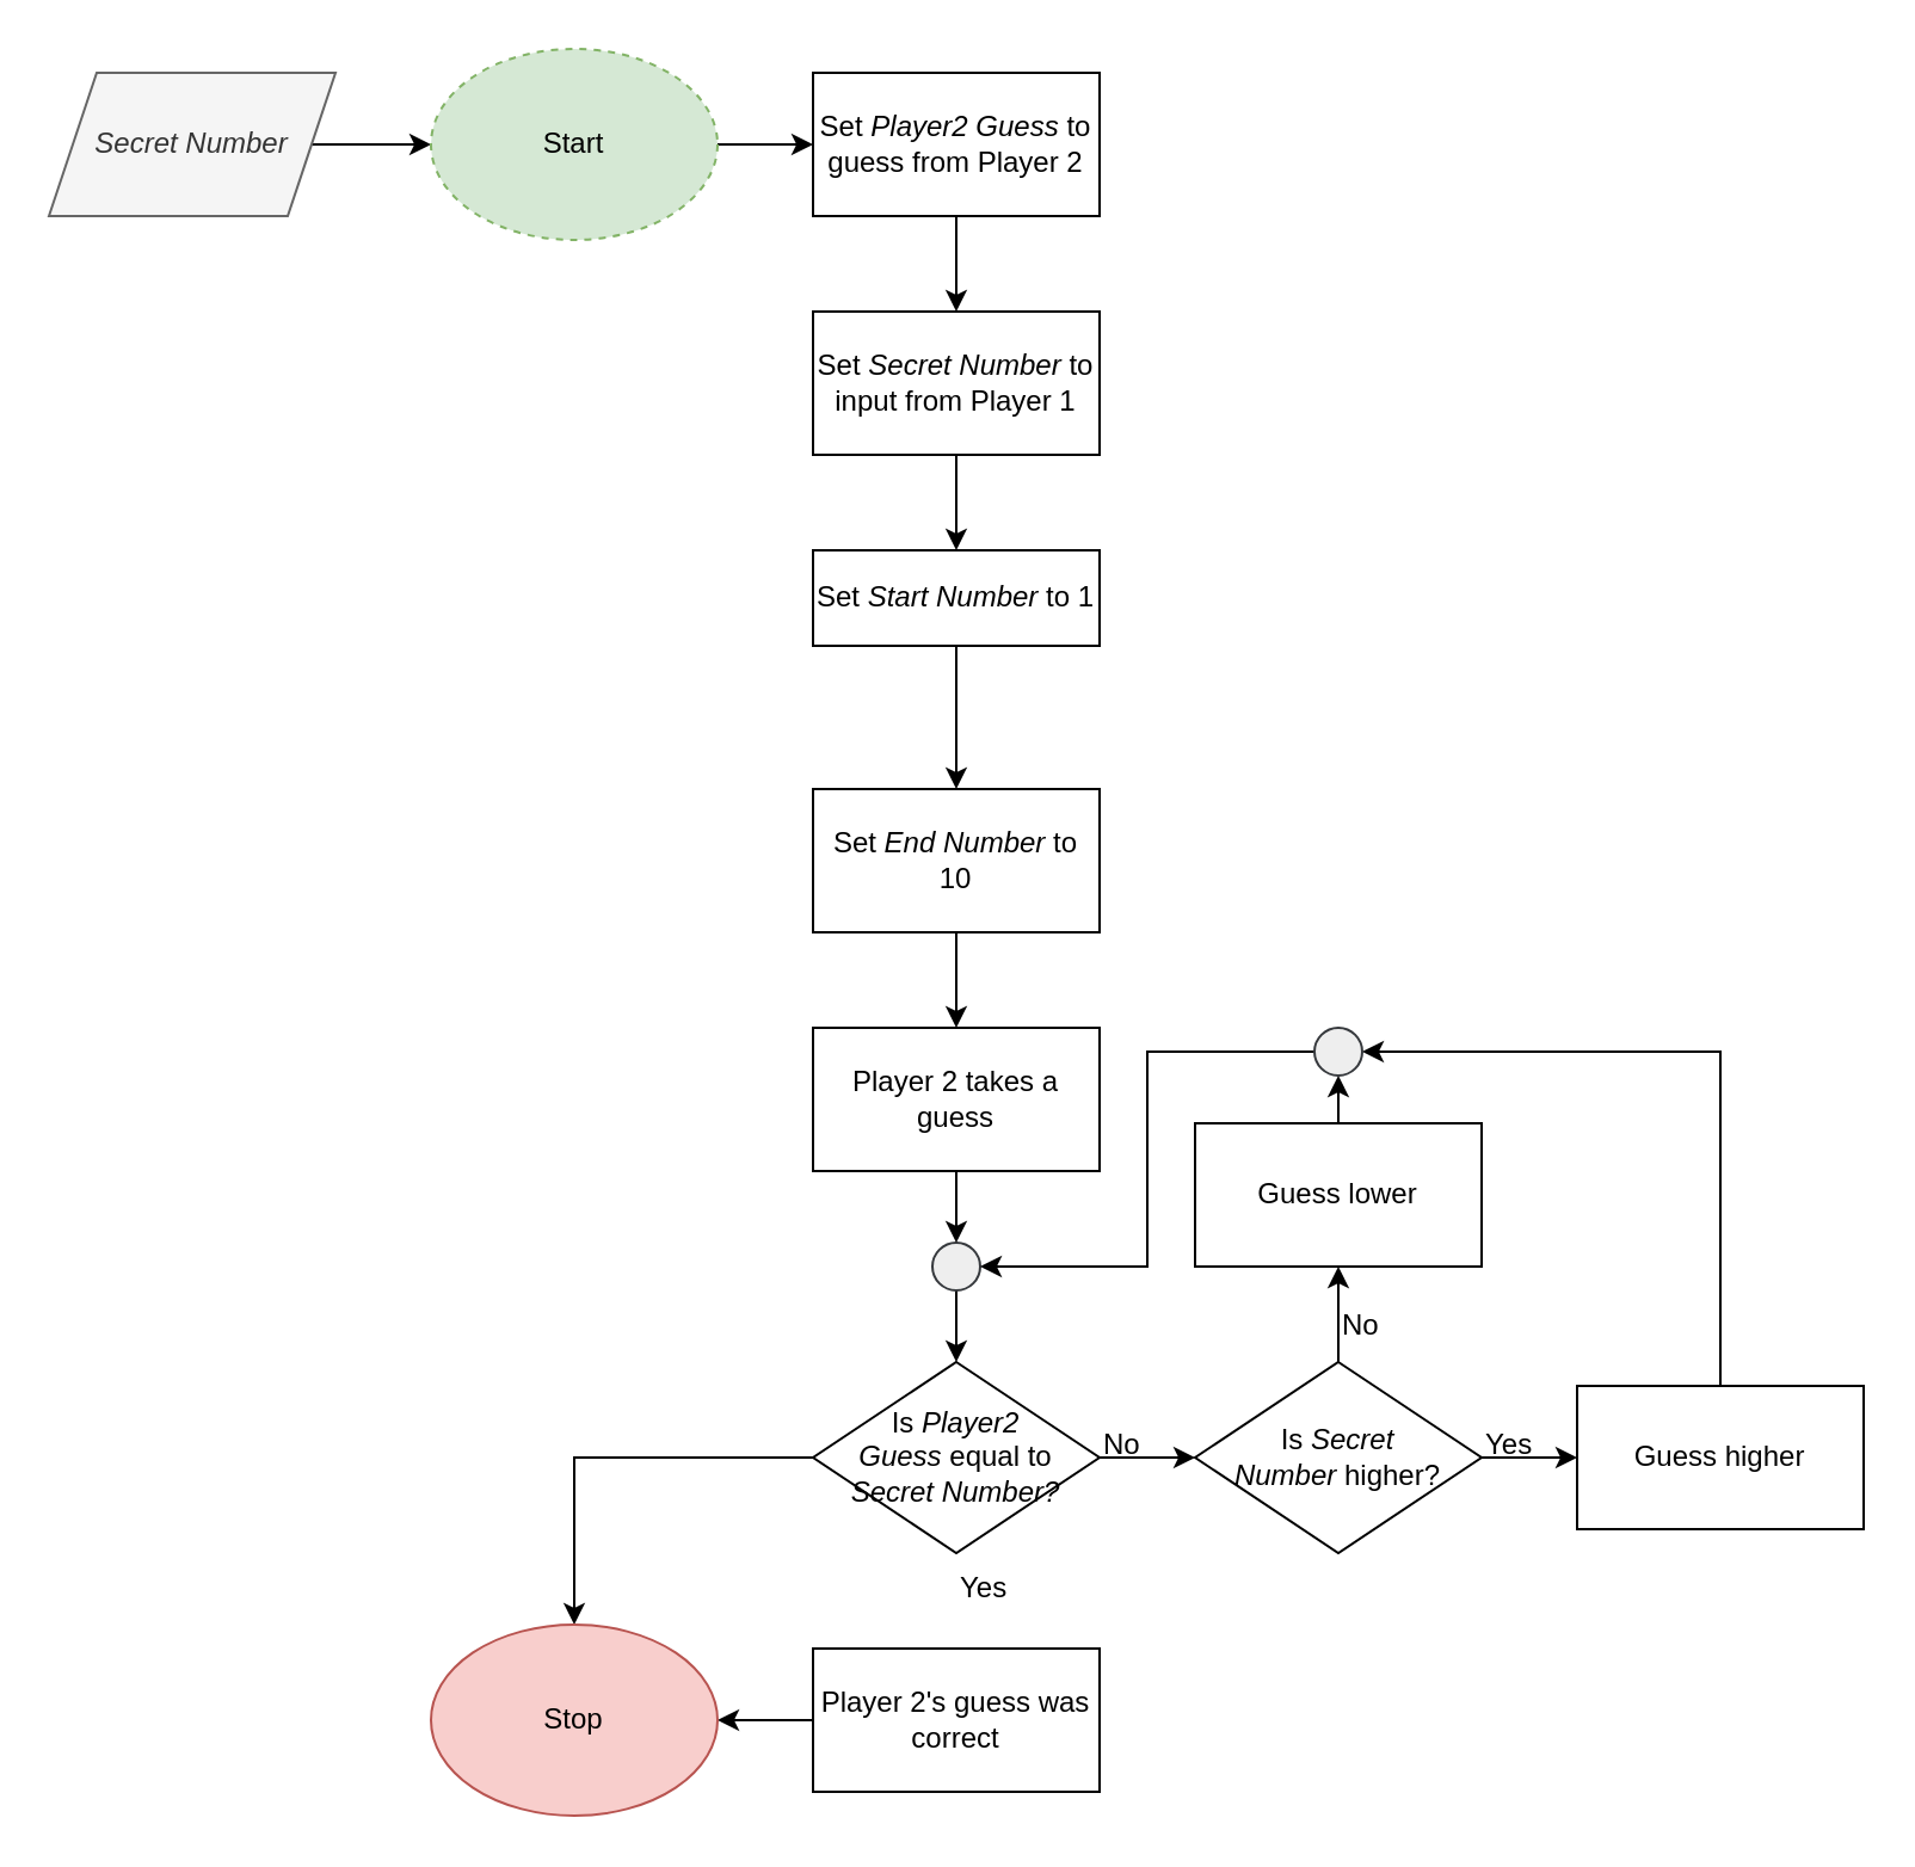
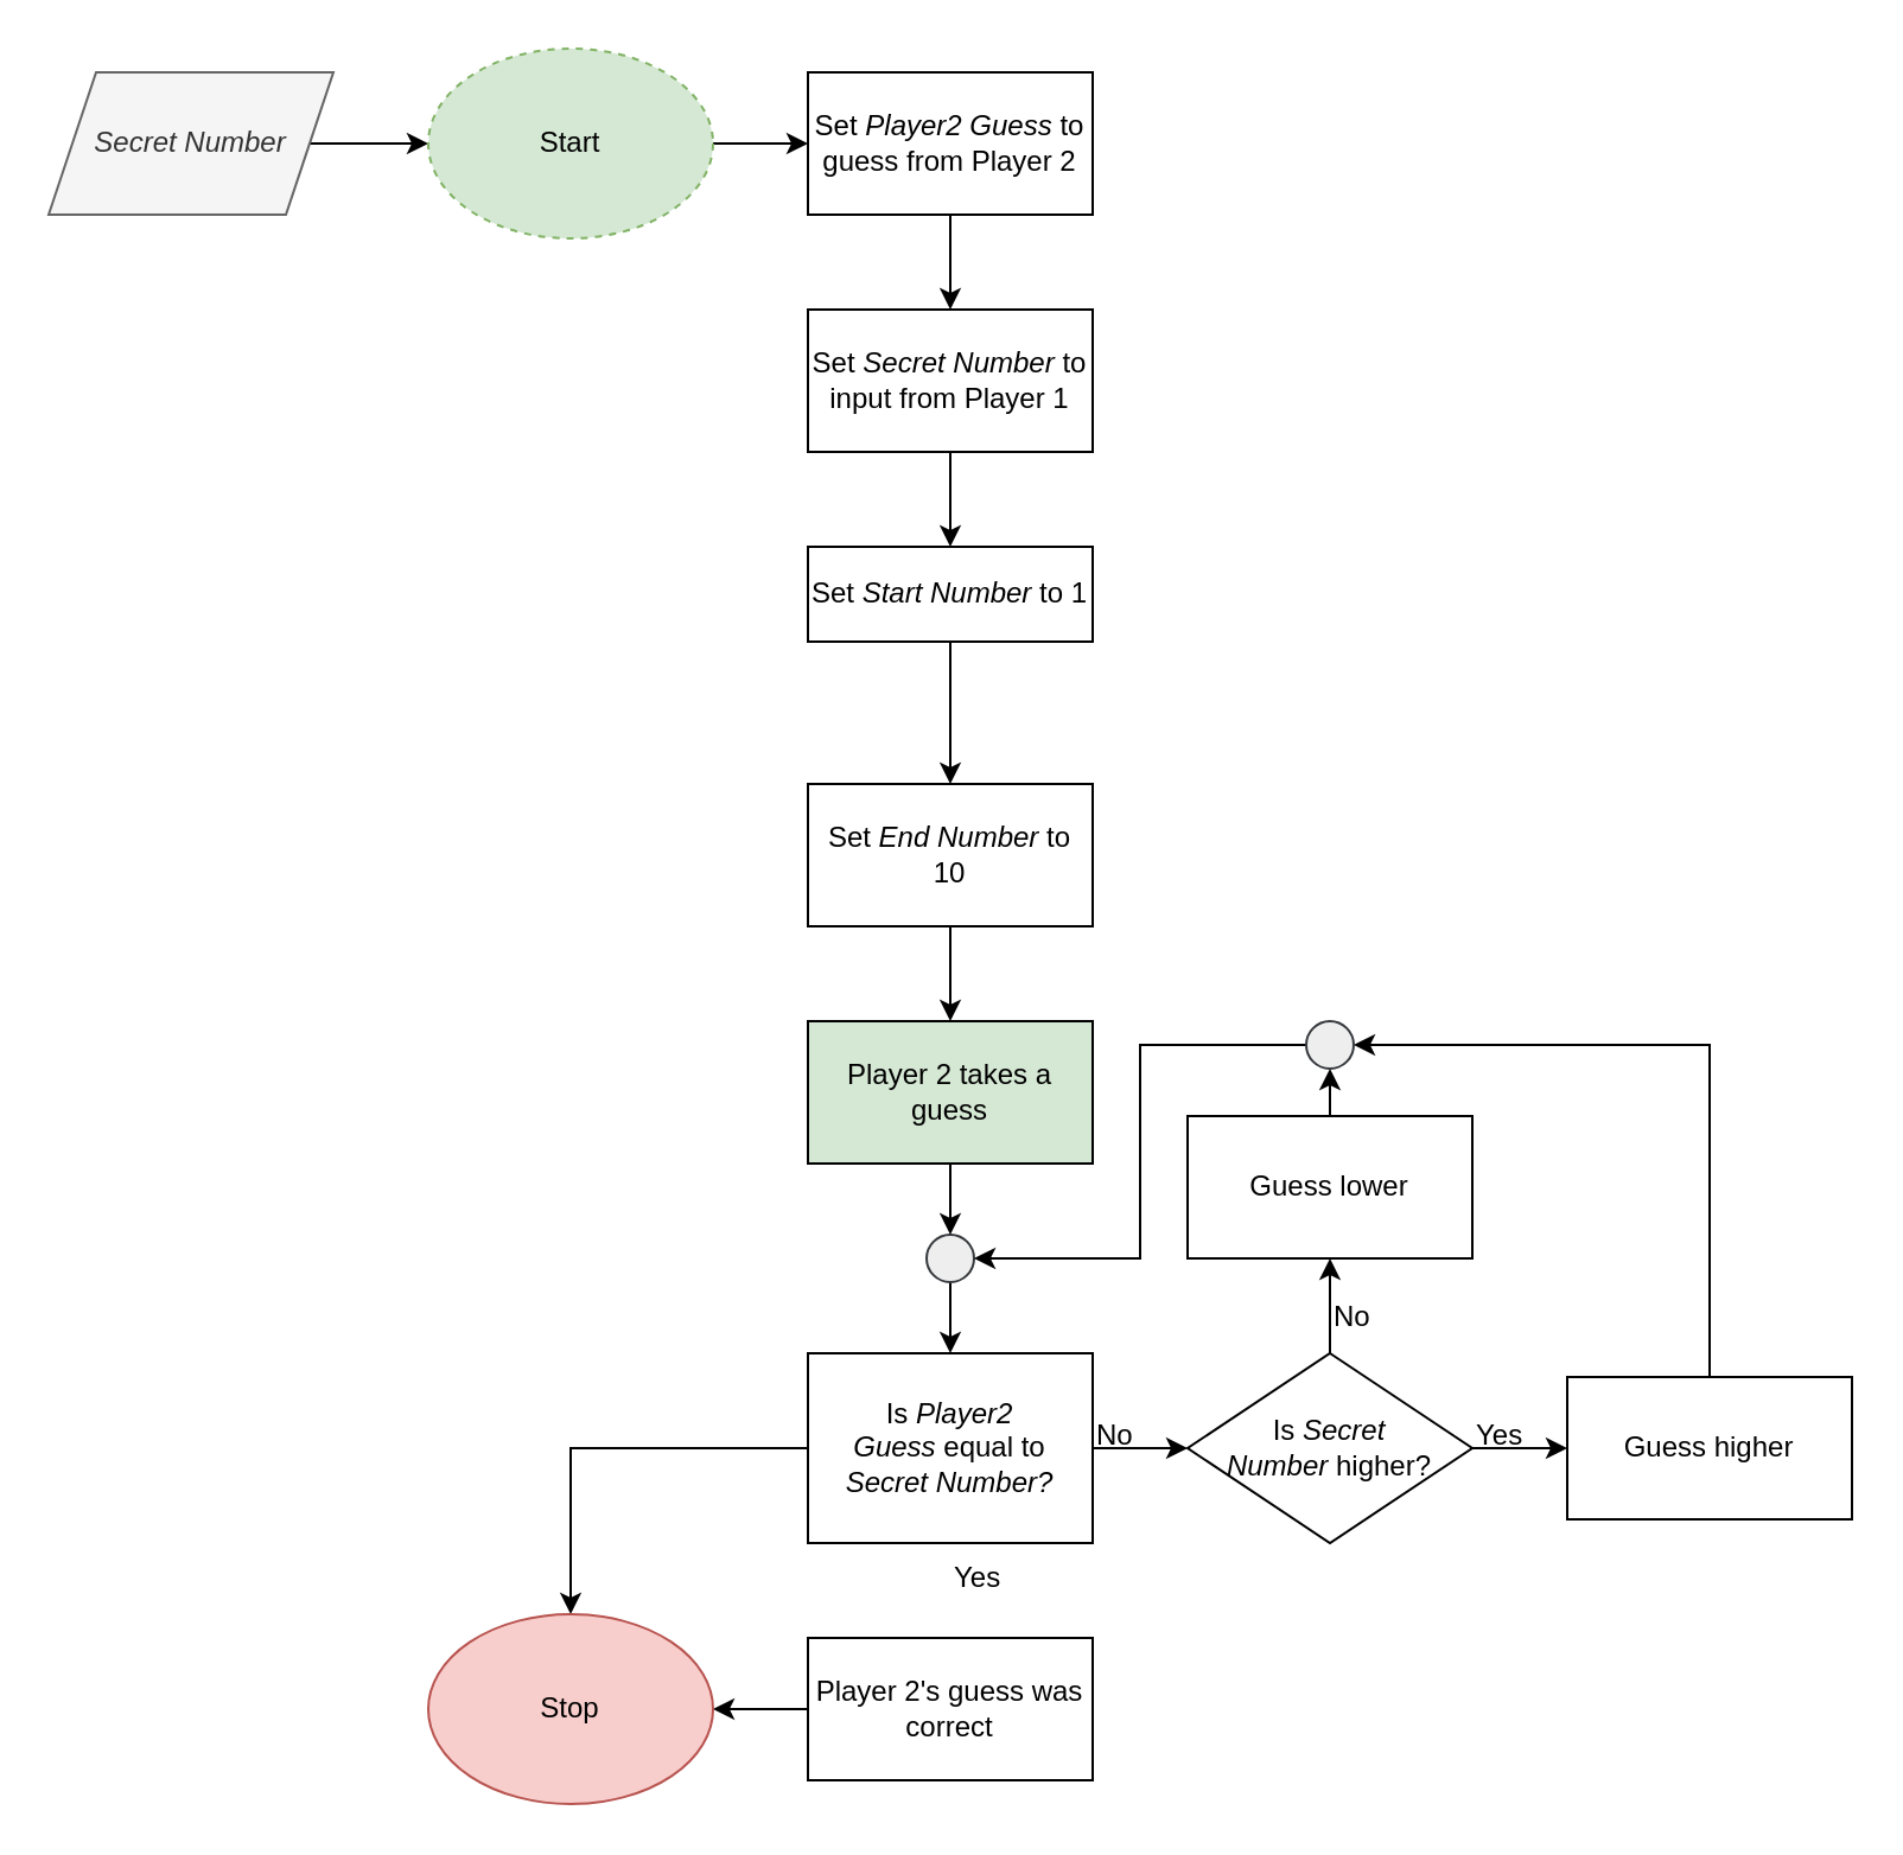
- <mxCell id="32" value="Player 2 takes a guess" style="rounded=0;whiteSpace=wrap;html=1;" vertex="1" parent="1"><mxGeometry x="340" y="430" width="120" height="60" as="geometry" /></mxCell>
+ <mxCell id="32" value="Player 2 takes a guess" style="rounded=0;whiteSpace=wrap;html=1;fillColor=#d5e8d4;" vertex="1" parent="1"><mxGeometry x="340" y="430" width="120" height="60" as="geometry" /></mxCell>
- <mxCell id="16" value="Is &lt;i&gt;Player2 Guess&lt;/i&gt;&amp;nbsp;equal to &lt;i&gt;Secret Number?&lt;/i&gt;" style="rhombus;whiteSpace=wrap;html=1;" vertex="1" parent="1"><mxGeometry x="340" y="570" width="120" height="80" as="geometry" /></mxCell>
+ <mxCell id="16" value="Is &lt;i&gt;Player2 Guess&lt;/i&gt;&amp;nbsp;equal to &lt;i&gt;Secret Number?&lt;/i&gt;" style="whiteSpace=wrap;html=1;rounded=0;" vertex="1" parent="1"><mxGeometry x="340" y="570" width="120" height="80" as="geometry" /></mxCell>
